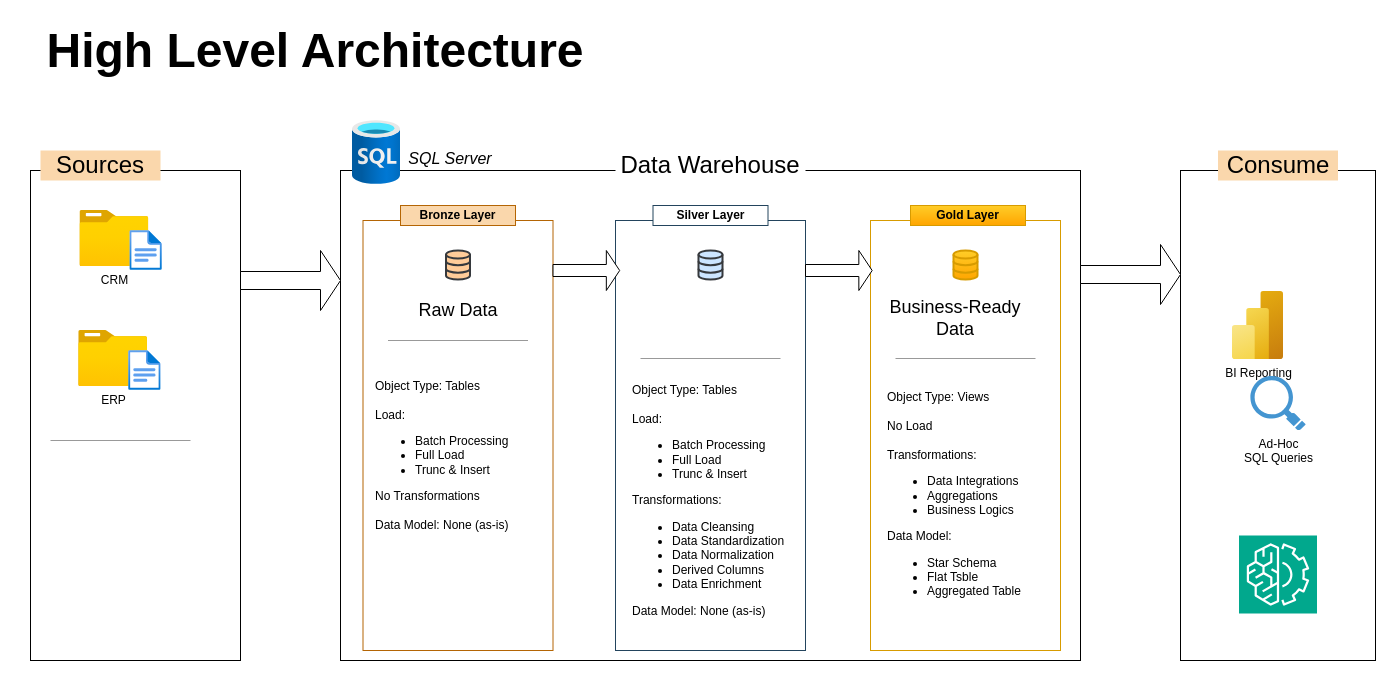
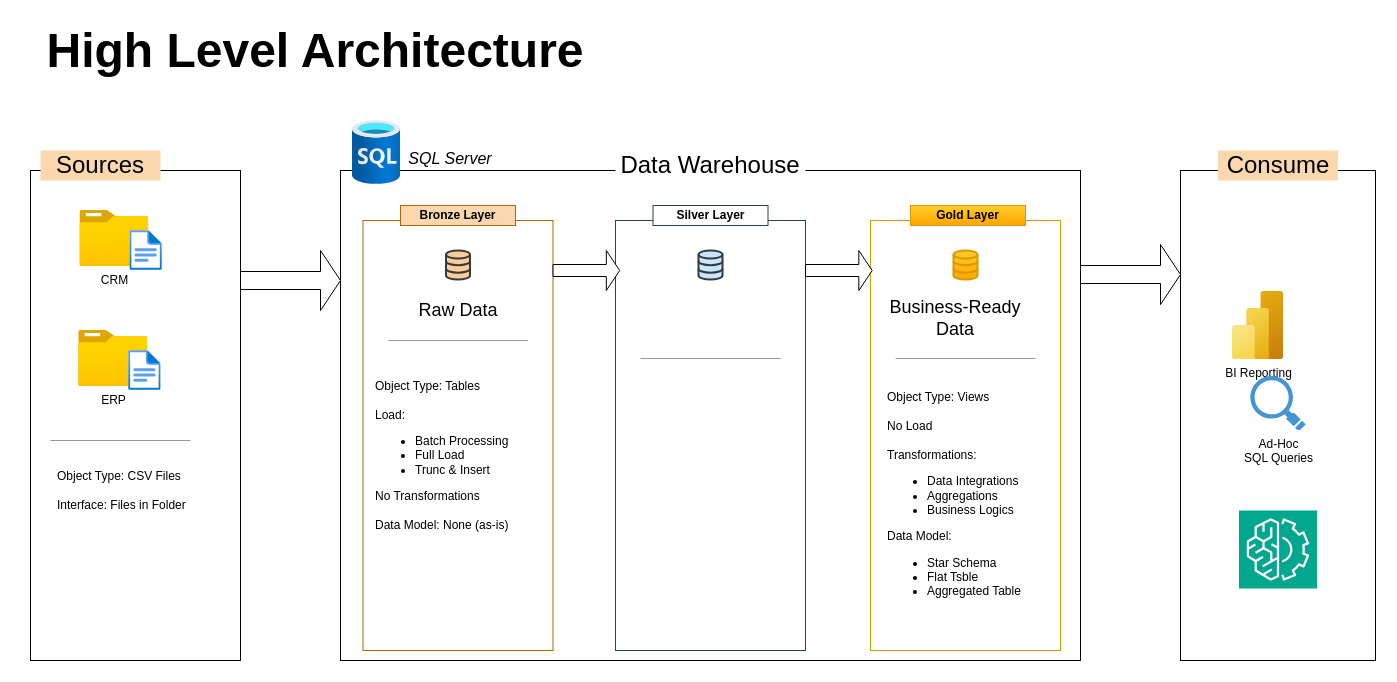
+ <mxCell id="17" value="Object Type: CSV Files&lt;br&gt;&lt;br&gt;&lt;div&gt;Interface: Files in Folder&lt;/div&gt;" style="text;strokeColor=none;align=left;fillColor=none;html=1;verticalAlign=middle;whiteSpace=wrap;rounded=0;" parent="1" vertex="1"><mxGeometry x="55" y="455" width="185" height="70" as="geometry" /></mxCell>
- <mxCell id="26" value="&lt;div&gt;Object Type: Tables&lt;/div&gt;&lt;div&gt;&lt;br&gt;&lt;/div&gt;Load:&lt;div&gt;&lt;ul&gt;&lt;li&gt;Batch Processing&lt;/li&gt;&lt;li&gt;Full Load&lt;/li&gt;&lt;li&gt;Trunc &amp;amp; Insert&lt;br&gt;&lt;/li&gt;&lt;/ul&gt;&lt;div&gt;Transformations:&lt;/div&gt;&lt;/div&gt;&lt;div&gt;&lt;ul&gt;&lt;li&gt;Data Cleansing&lt;/li&gt;&lt;li&gt;Data Standardization&lt;/li&gt;&lt;li&gt;Data Normalization&lt;/li&gt;&lt;li&gt;Derived Columns&lt;/li&gt;&lt;li&gt;Data Enrichment&lt;/li&gt;&lt;/ul&gt;&lt;div&gt;Data Model: None (as-is)&lt;/div&gt;&lt;/div&gt;" style="text;html=1;align=left;verticalAlign=middle;whiteSpace=wrap;rounded=0;" parent="1" vertex="1"><mxGeometry x="629.5" y="380" width="160.5" height="240" as="geometry" /></mxCell>
- <mxCell id="38" value="&lt;font&gt;Machine Learning&lt;/font&gt;" style="sketch=0;points=[[0,0,0],[0.25,0,0],[0.5,0,0],[0.75,0,0],[1,0,0],[0,1,0],[0.25,1,0],[0.5,1,0],[0.75,1,0],[1,1,0],[0,0.25,0],[0,0.5,0],[0,0.75,0],[1,0.25,0],[1,0.5,0],[1,0.75,0]];outlineConnect=0;fontColor=#FFFFFF;fillColor=#01A88D;strokeColor=#ffffff;dashed=0;verticalLabelPosition=bottom;verticalAlign=top;align=center;html=1;fontSize=12;fontStyle=0;aspect=fixed;shape=mxgraph.aws4.resourceIcon;resIcon=mxgraph.aws4.machine_learning;" vertex="1" parent="1"><mxGeometry x="1238.5" y="535" width="78" height="78" as="geometry" /></mxCell>
+ <mxCell id="38" value="&lt;font&gt;Machine Learning&lt;/font&gt;" style="sketch=0;points=[[0,0,0],[0.25,0,0],[0.5,0,0],[0.75,0,0],[1,0,0],[0,1,0],[0.25,1,0],[0.5,1,0],[0.75,1,0],[1,1,0],[0,0.25,0],[0,0.5,0],[0,0.75,0],[1,0.25,0],[1,0.5,0],[1,0.75,0]];outlineConnect=0;fontColor=#FFFFFF;fillColor=#01A88D;strokeColor=#ffffff;dashed=0;verticalLabelPosition=bottom;verticalAlign=top;align=center;html=1;fontSize=12;fontStyle=0;aspect=fixed;shape=mxgraph.aws4.resourceIcon;resIcon=mxgraph.aws4.machine_learning;" vertex="1" parent="1"><mxGeometry x="1238.5" y="510" width="78" height="78" as="geometry" /></mxCell>
